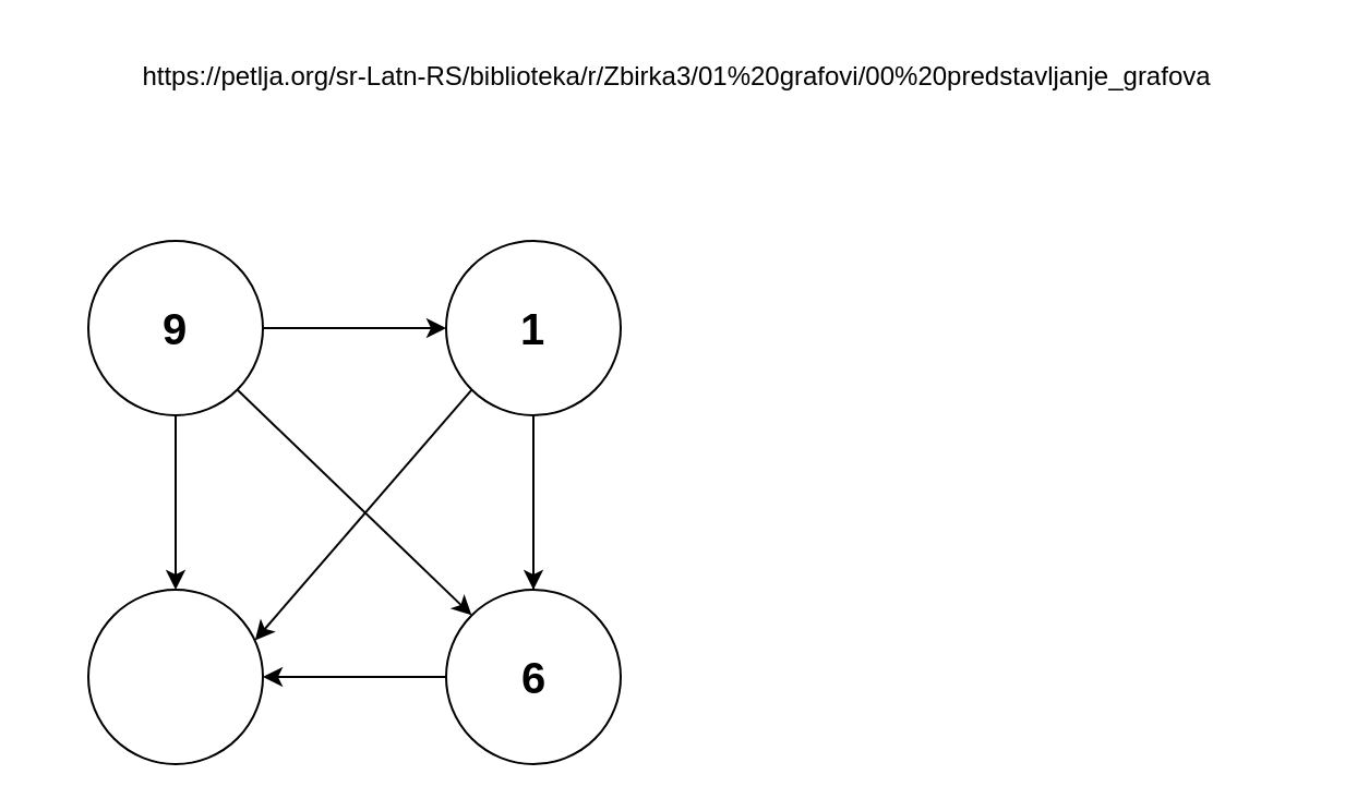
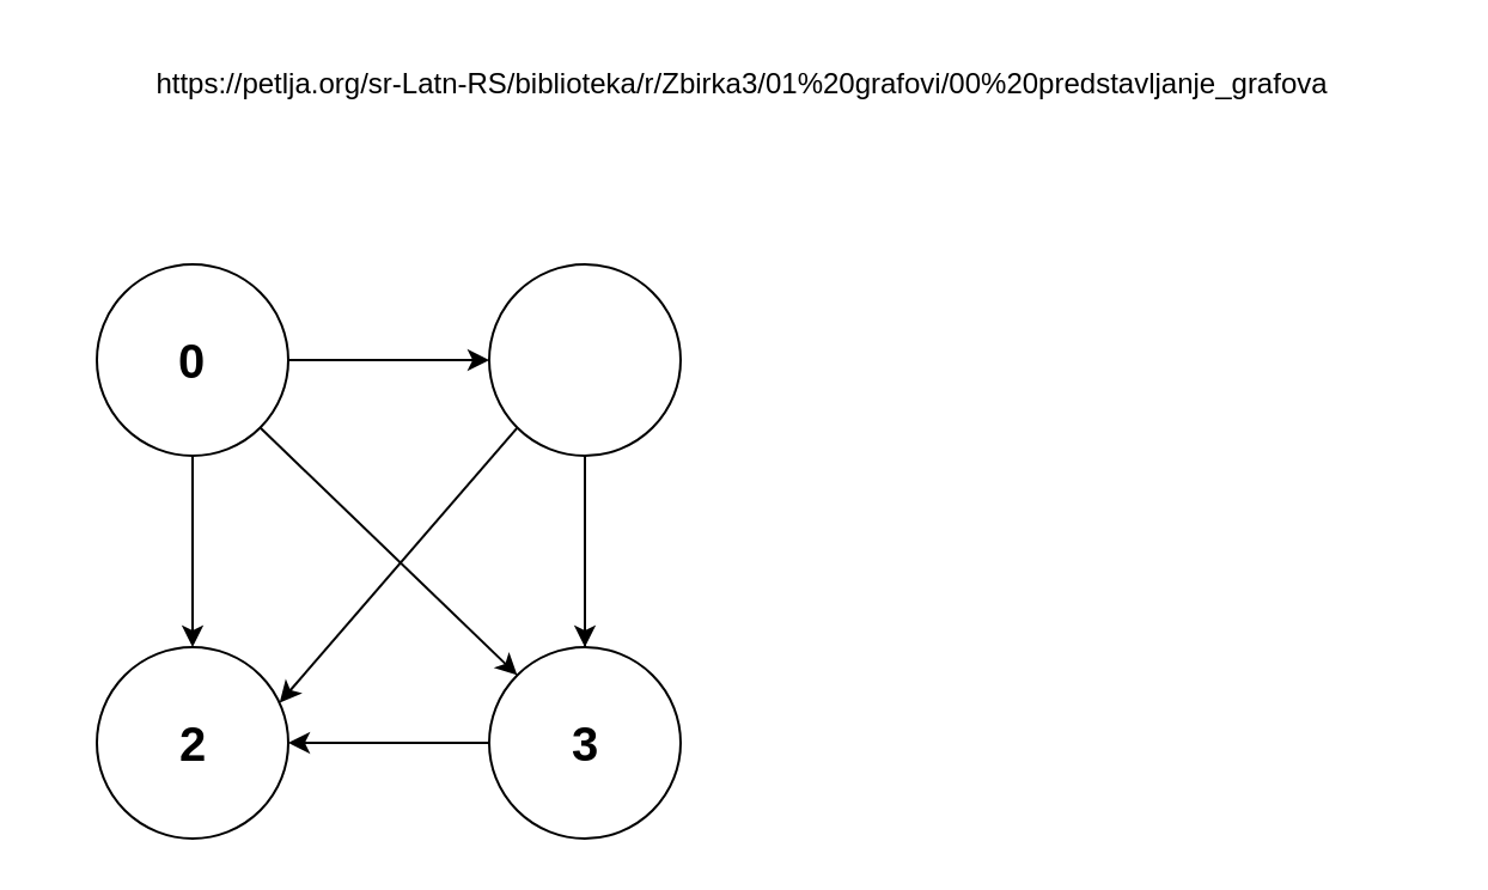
- <mxCell id="14" value="9" style="text;strokeColor=none;align=center;fillColor=none;html=1;verticalAlign=middle;whiteSpace=wrap;rounded=0;fontStyle=1;fontSize=20;" parent="1" vertex="1"><mxGeometry x="50" y="137.5" width="60" height="25" as="geometry" /></mxCell>
+ <mxCell id="14" value="0" style="text;strokeColor=none;align=center;fillColor=none;html=1;verticalAlign=middle;whiteSpace=wrap;rounded=0;fontStyle=1;fontSize=20;" parent="1" vertex="1"><mxGeometry x="50" y="137.5" width="60" height="25" as="geometry" /></mxCell>
- <mxCell id="6" value="1" style="text;strokeColor=none;align=center;fillColor=none;html=1;verticalAlign=middle;whiteSpace=wrap;rounded=0;fontStyle=1;fontSize=20;" parent="1" vertex="1"><mxGeometry x="214" y="137.5" width="60" height="25" as="geometry" /></mxCell>
+ <mxCell id="16" value="2" style="text;html=1;align=center;verticalAlign=middle;resizable=0;points=[];autosize=1;strokeColor=none;fillColor=none;fontStyle=1;fontSize=20;" parent="1" vertex="1"><mxGeometry x="65" y="290" width="30" height="40" as="geometry" /></mxCell>
- <mxCell id="9" value="6" style="text;html=1;align=center;verticalAlign=middle;resizable=0;points=[];autosize=1;strokeColor=none;fillColor=none;fontStyle=1;fontSize=20;" parent="1" vertex="1"><mxGeometry x="229" y="290" width="30" height="40" as="geometry" /></mxCell>
+ <mxCell id="9" value="3" style="text;html=1;align=center;verticalAlign=middle;resizable=0;points=[];autosize=1;strokeColor=none;fillColor=none;fontStyle=1;fontSize=20;" parent="1" vertex="1"><mxGeometry x="229" y="290" width="30" height="40" as="geometry" /></mxCell>
